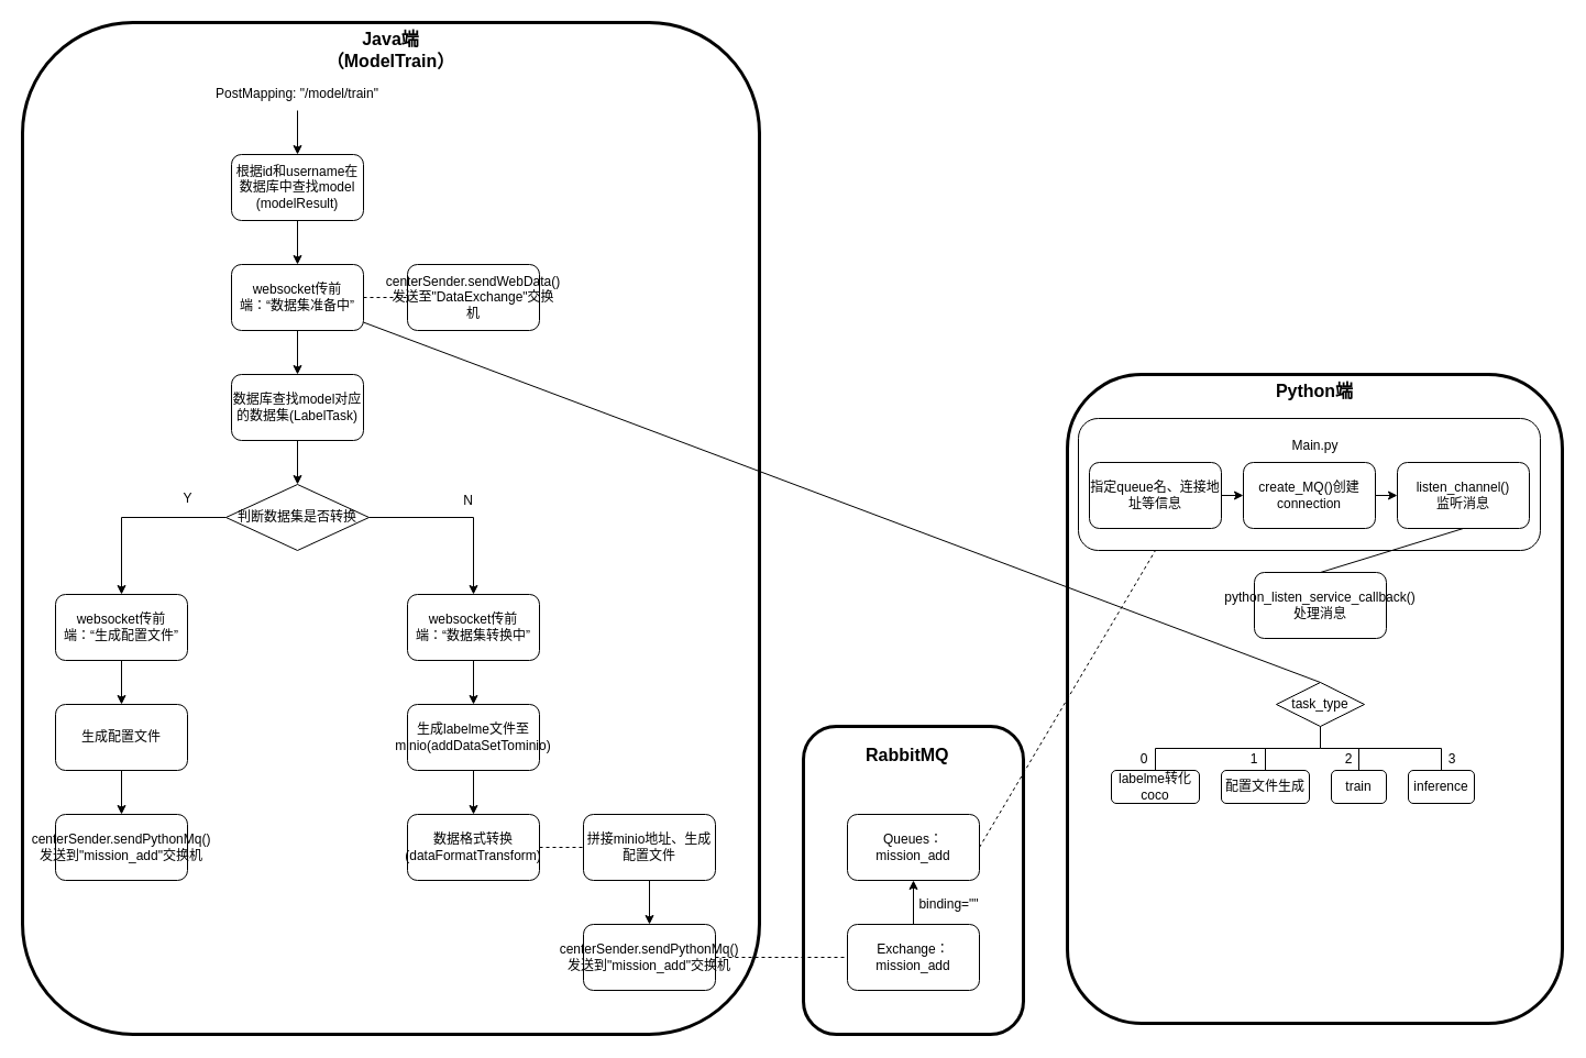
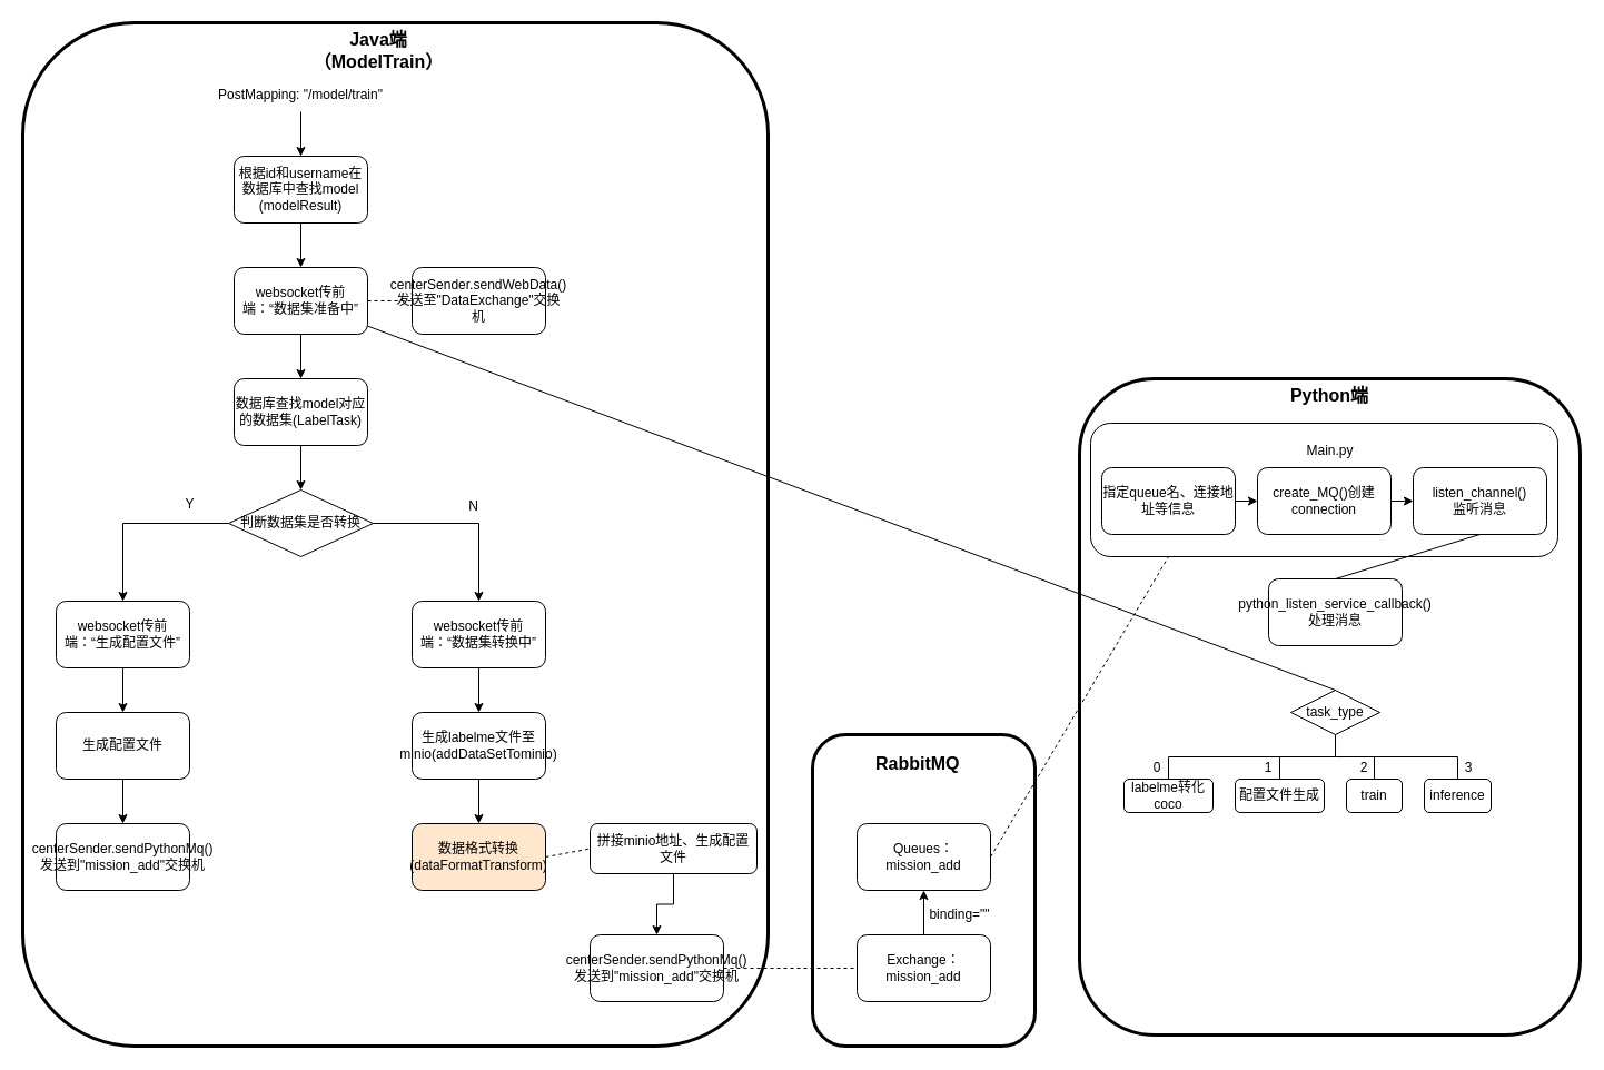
- <mxCell id="34" value="&lt;b&gt;&lt;font style=&quot;font-size: 16px;&quot;&gt;Java端（ModelTrain）&lt;/font&gt;&lt;/b&gt;" style="text;html=1;align=center;verticalAlign=middle;whiteSpace=wrap;rounded=0;" vertex="1" parent="1"><mxGeometry x="325" y="30" width="60" height="30" as="geometry" /></mxCell>
+ <mxCell id="34" value="&lt;b&gt;&lt;font style=&quot;font-size: 16px;&quot;&gt;Java端（ModelTrain）&lt;/font&gt;&lt;/b&gt;" style="text;html=1;align=center;verticalAlign=middle;whiteSpace=wrap;rounded=0;" vertex="1" parent="1"><mxGeometry x="310" y="30" width="60" height="30" as="geometry" /></mxCell>
- <mxCell id="22" value="数据格式转换(dataFormatTransform)" style="rounded=1;whiteSpace=wrap;html=1;" vertex="1" parent="1"><mxGeometry x="370" y="740" width="120" height="60" as="geometry" /></mxCell>
+ <mxCell id="22" value="数据格式转换(dataFormatTransform)" style="rounded=1;whiteSpace=wrap;html=1;fillColor=#ffe6cc;" vertex="1" parent="1"><mxGeometry x="370" y="740" width="120" height="60" as="geometry" /></mxCell>
- <mxCell id="25" value="拼接minio地址、生成配置文件" style="rounded=1;whiteSpace=wrap;html=1;" vertex="1" parent="1"><mxGeometry x="530" y="740" width="120" height="60" as="geometry" /></mxCell>
+ <mxCell id="25" value="拼接minio地址、生成配置文件" style="rounded=1;whiteSpace=wrap;html=1;" vertex="1" parent="1"><mxGeometry x="530" y="740" width="150" height="45" as="geometry" /></mxCell>
